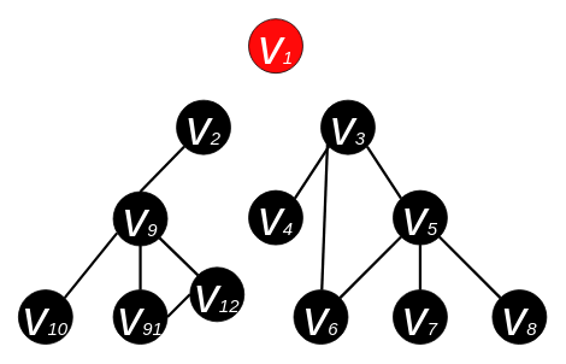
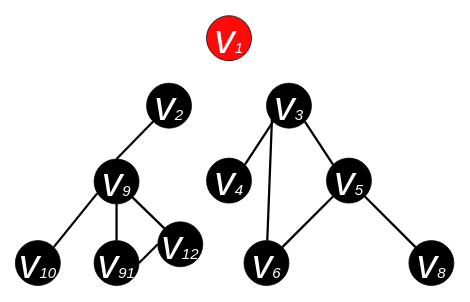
- <mxCell id="14" value="" style="endArrow=none;html=1;rounded=0;fontSize=20;fontColor=#FFFFFF;entryX=0.5;entryY=1;entryDx=0;entryDy=0;exitX=0.5;exitY=0;exitDx=0;exitDy=0;strokeWidth=3;" parent="1" source="7" target="6" edge="1"><mxGeometry width="50" height="50" relative="1" as="geometry"><mxPoint x="395" y="220" as="sourcePoint" /><mxPoint x="445" y="170" as="targetPoint" /></mxGeometry></mxCell>
- <mxCell id="7" value="&lt;i&gt;&lt;font style=&quot;&quot; color=&quot;#ffffff&quot;&gt;&lt;font style=&quot;font-size: 55px;&quot;&gt;v&lt;/font&gt;&lt;font style=&quot;font-size: 20px;&quot;&gt;7&lt;/font&gt;&lt;/font&gt;&lt;/i&gt;" style="ellipse;whiteSpace=wrap;html=1;aspect=fixed;fillColor=#000000;" parent="1" vertex="1"><mxGeometry x="435" y="320" width="60" height="60" as="geometry" /></mxCell>
